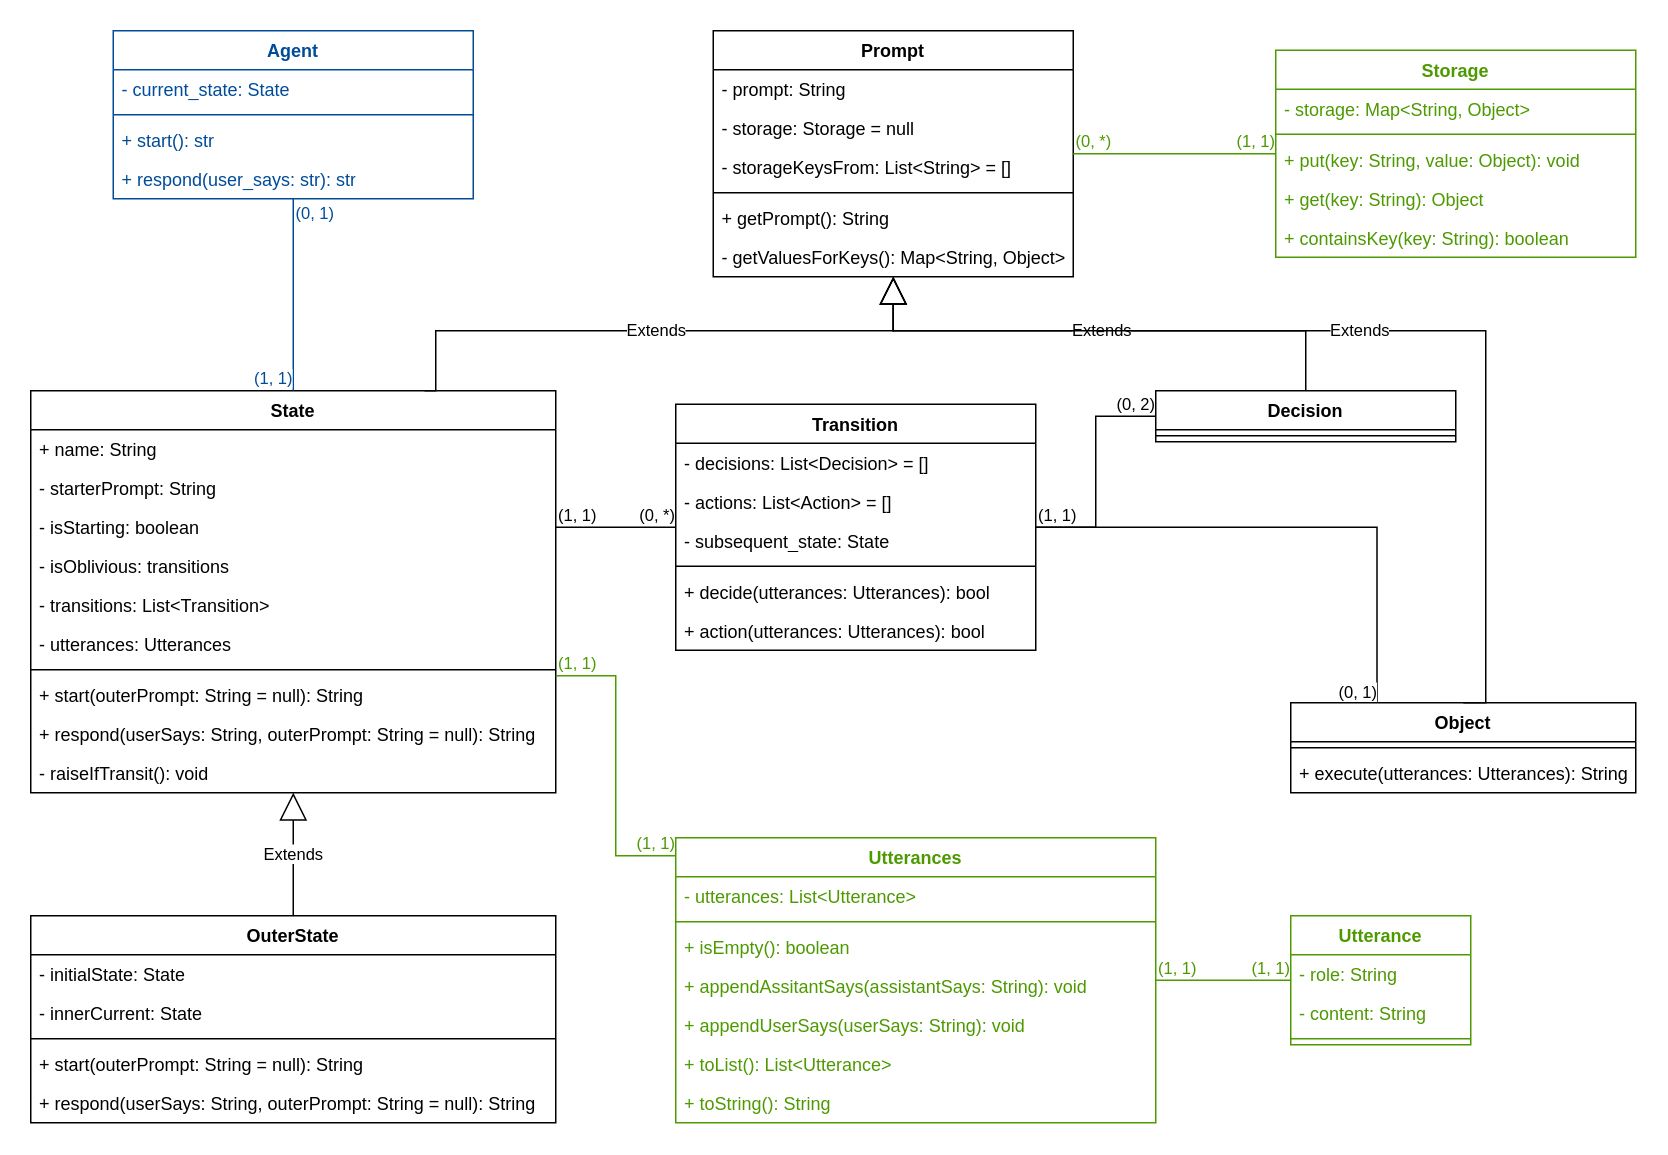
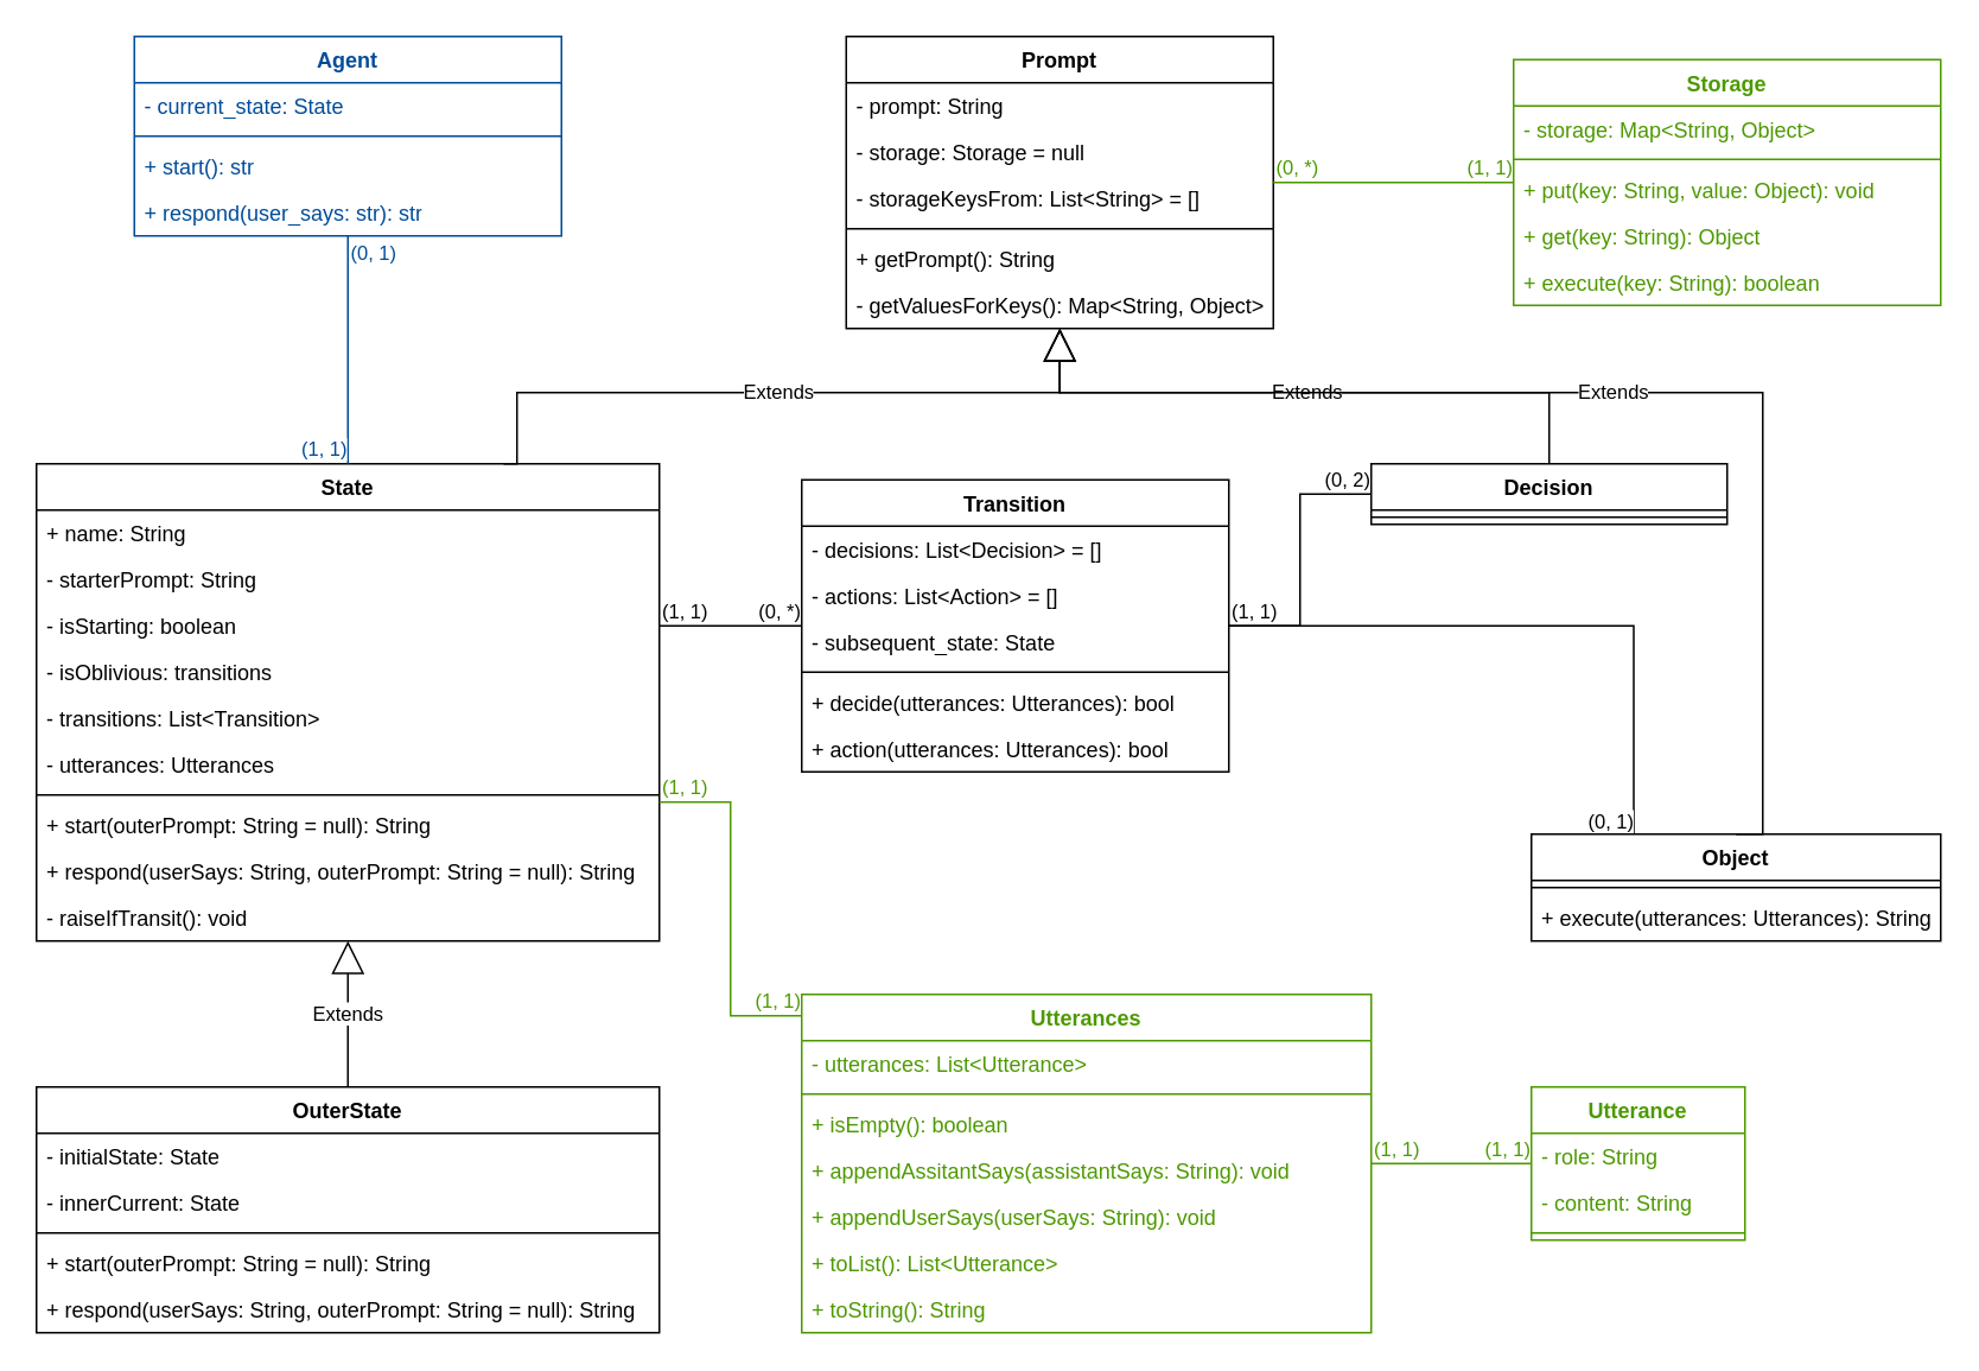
- <mxCell id="67" value="+ containsKey(key: String): boolean" style="text;strokeColor=none;fillColor=none;align=left;verticalAlign=top;spacingLeft=4;spacingRight=4;overflow=hidden;rotatable=0;points=[[0,0.5],[1,0.5]];portConstraint=eastwest;whiteSpace=wrap;html=1;fontColor=#4D9900;" vertex="1" parent="62"><mxGeometry y="112" width="240" height="26" as="geometry" /></mxCell>
+ <mxCell id="67" value="+ execute(key: String): boolean" style="text;strokeColor=none;fillColor=none;align=left;verticalAlign=top;spacingLeft=4;spacingRight=4;overflow=hidden;rotatable=0;points=[[0,0.5],[1,0.5]];portConstraint=eastwest;whiteSpace=wrap;html=1;fontColor=#4D9900;" vertex="1" parent="62"><mxGeometry y="112" width="240" height="26" as="geometry" /></mxCell>
